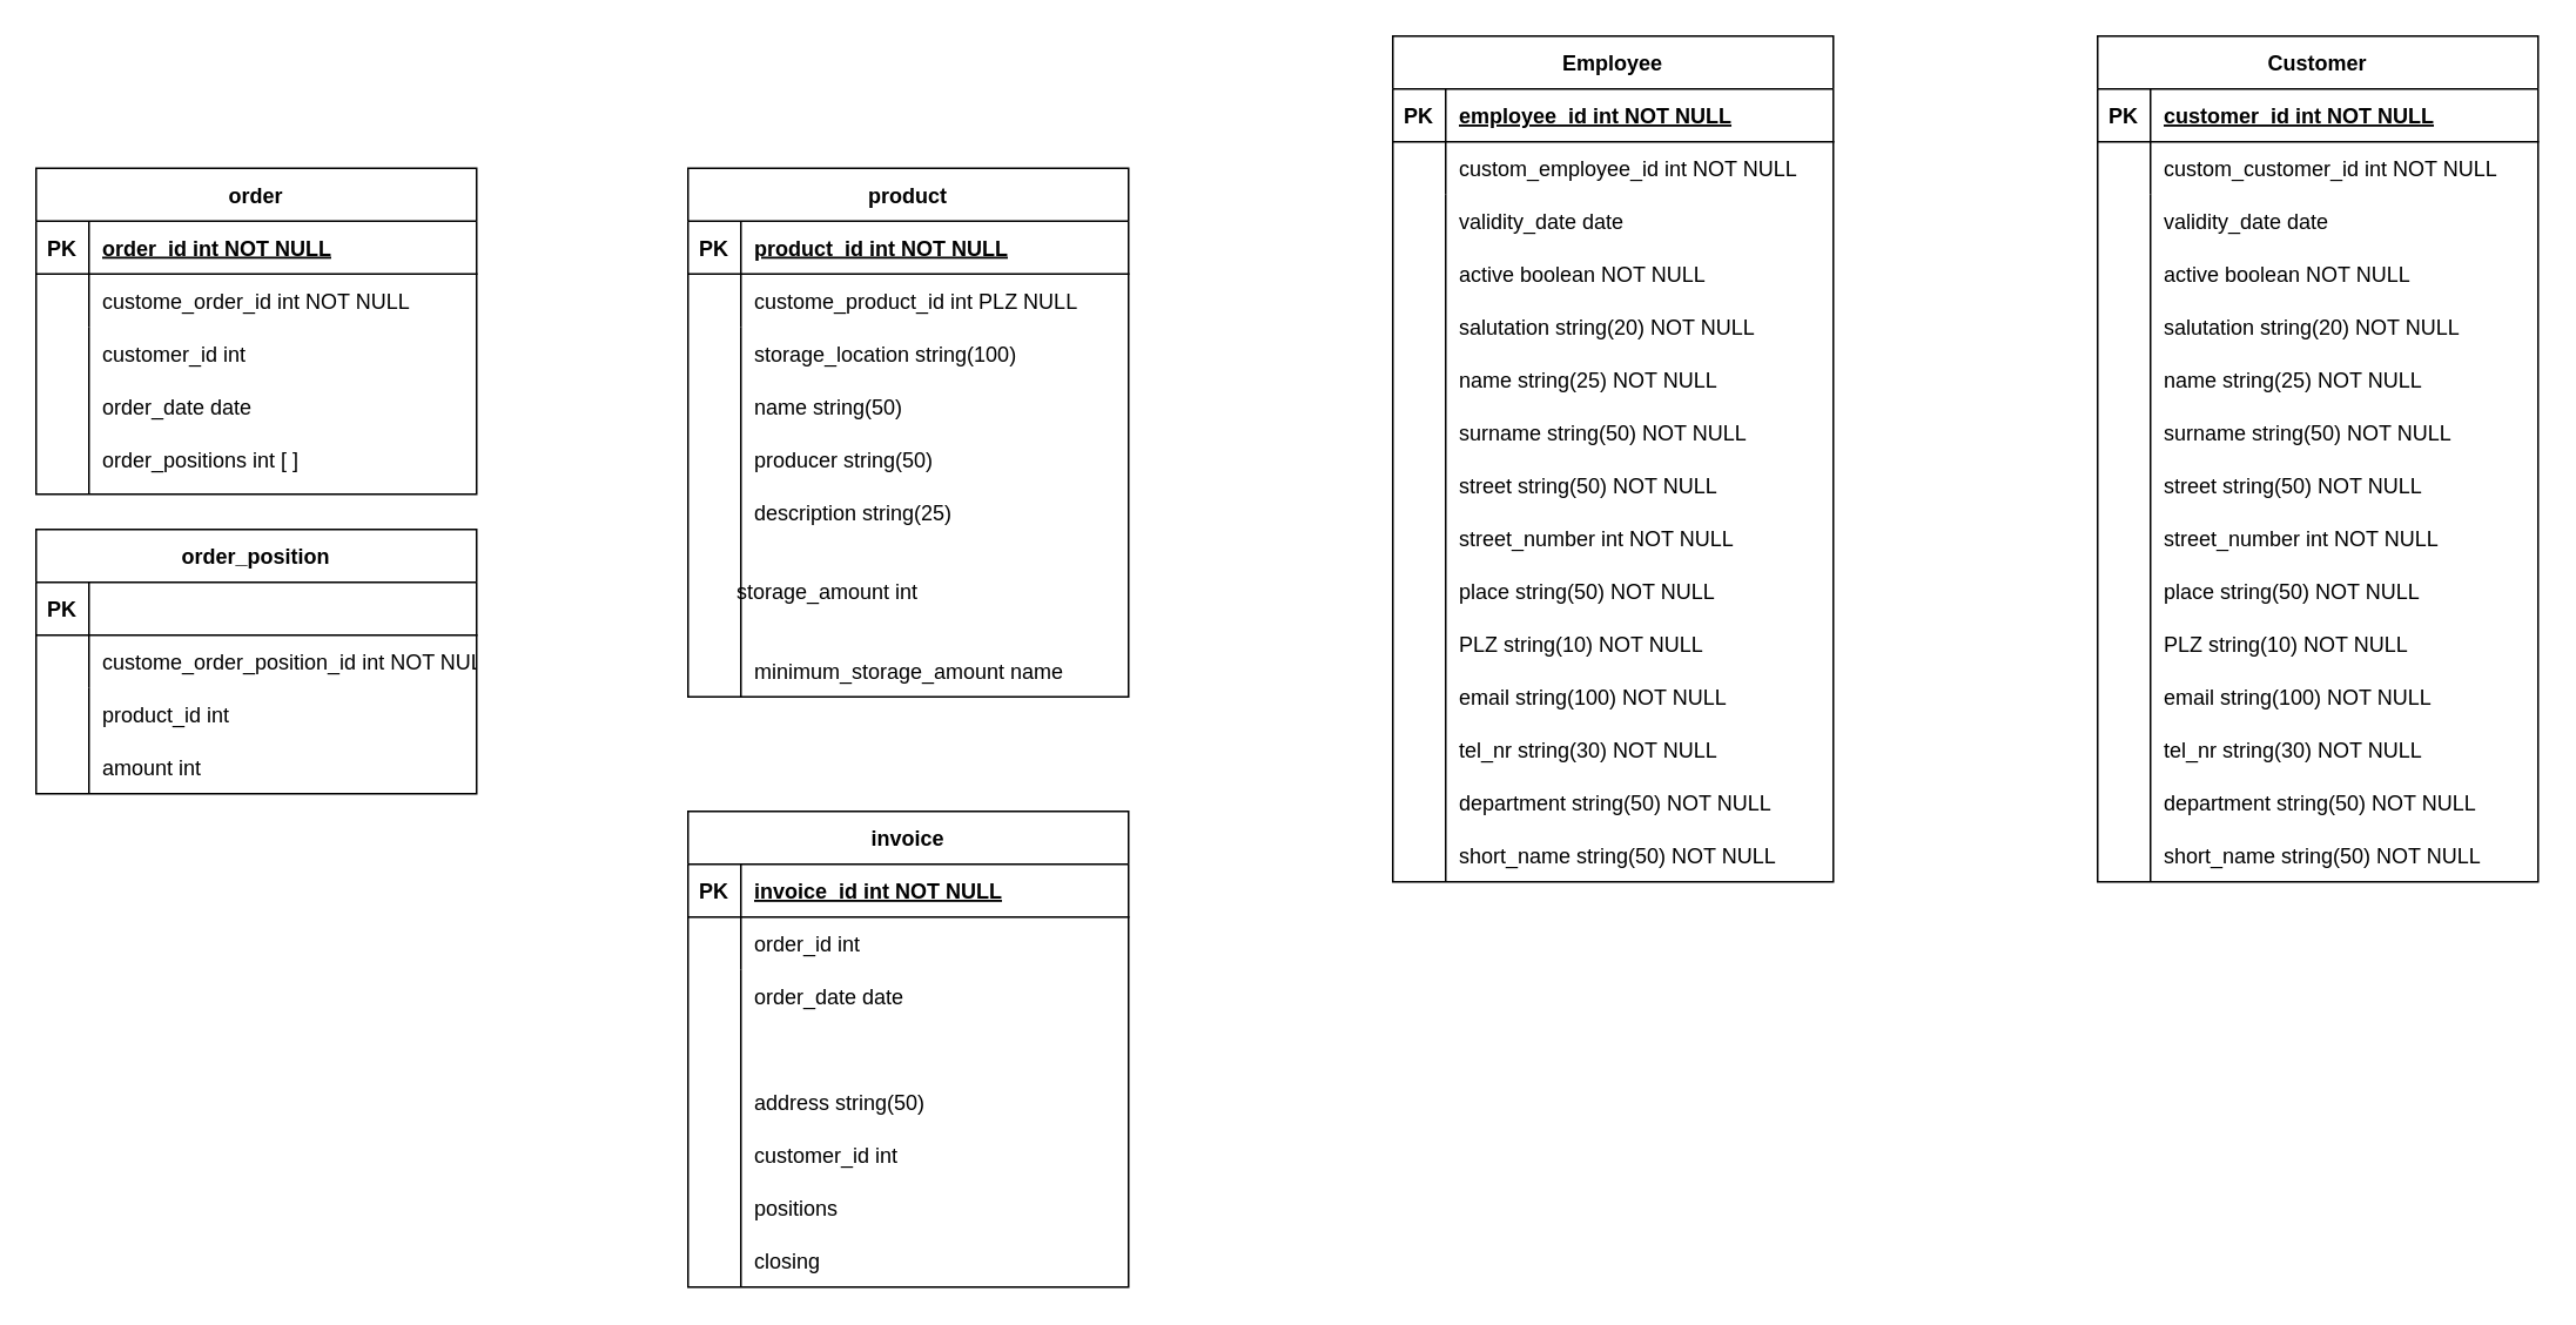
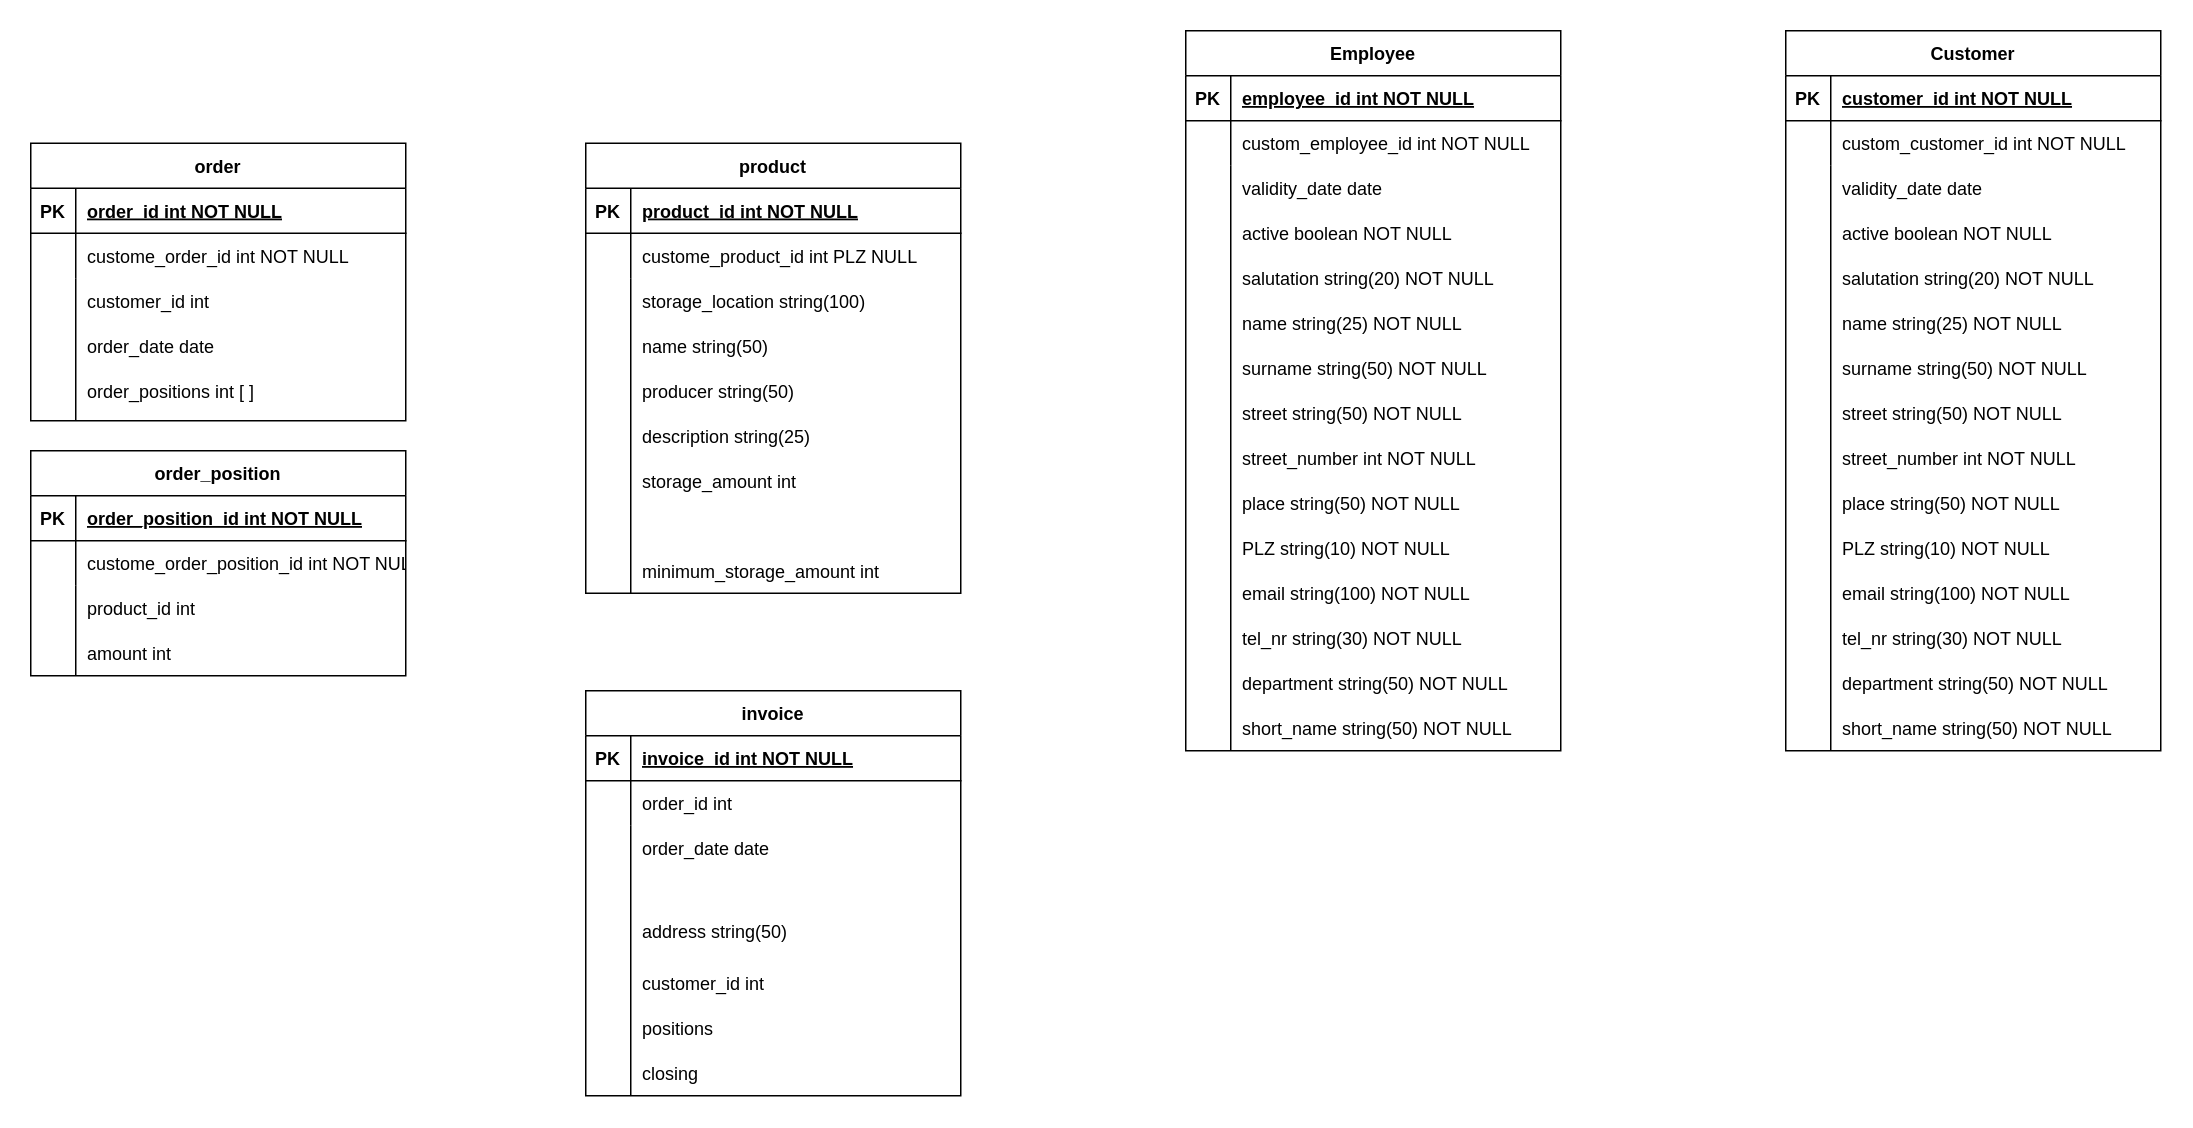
- <mxCell id="55" value="storage_amount int " style="shape=partialRectangle;overflow=hidden;connectable=0;fillColor=none;top=0;left=0;bottom=0;right=0;align=left;spacingLeft=6;" vertex="1" parent="1"><mxGeometry x="410" y="320" width="220" height="30" as="geometry"><mxRectangle width="220" height="30" as="alternateBounds" /></mxGeometry></mxCell>
+ <mxCell id="55" value="storage_amount int " style="shape=partialRectangle;overflow=hidden;connectable=0;fillColor=none;top=0;left=0;bottom=0;right=0;align=left;spacingLeft=6;" vertex="1" parent="1"><mxGeometry x="420" y="305" width="220" height="30" as="geometry"><mxRectangle width="220" height="30" as="alternateBounds" /></mxGeometry></mxCell>
+ <mxCell id="72" value="order_position_id int NOT NULL" style="shape=partialRectangle;overflow=hidden;connectable=0;fillColor=none;top=0;left=0;bottom=0;right=0;align=left;spacingLeft=6;fontStyle=5;" vertex="1" parent="70"><mxGeometry x="30" width="220" height="30" as="geometry"><mxRectangle width="220" height="30" as="alternateBounds" /></mxGeometry></mxCell>
- <mxCell id="56" value="minimum_storage_amount name" style="shape=partialRectangle;overflow=hidden;connectable=0;fillColor=none;top=0;left=0;bottom=0;right=0;align=left;spacingLeft=6;" vertex="1" parent="1"><mxGeometry x="420" y="365" width="220" height="30" as="geometry"><mxRectangle width="220" height="30" as="alternateBounds" /></mxGeometry></mxCell>
+ <mxCell id="56" value="minimum_storage_amount int" style="shape=partialRectangle;overflow=hidden;connectable=0;fillColor=none;top=0;left=0;bottom=0;right=0;align=left;spacingLeft=6;" vertex="1" parent="1"><mxGeometry x="420" y="365" width="220" height="30" as="geometry"><mxRectangle width="220" height="30" as="alternateBounds" /></mxGeometry></mxCell>
- <mxCell id="87" value="address string(50)" style="shape=partialRectangle;overflow=hidden;connectable=0;fillColor=none;top=0;left=0;bottom=0;right=0;align=left;spacingLeft=6;" vertex="1" parent="1"><mxGeometry x="420" y="610" width="220" height="30" as="geometry"><mxRectangle width="220" height="30" as="alternateBounds" /></mxGeometry></mxCell>
+ <mxCell id="87" value="address string(50)" style="shape=partialRectangle;overflow=hidden;connectable=0;fillColor=none;top=0;left=0;bottom=0;right=0;align=left;spacingLeft=6;" vertex="1" parent="1"><mxGeometry x="420" y="610" width="160" height="20" as="geometry"><mxRectangle width="220" height="30" as="alternateBounds" /></mxGeometry></mxCell>
